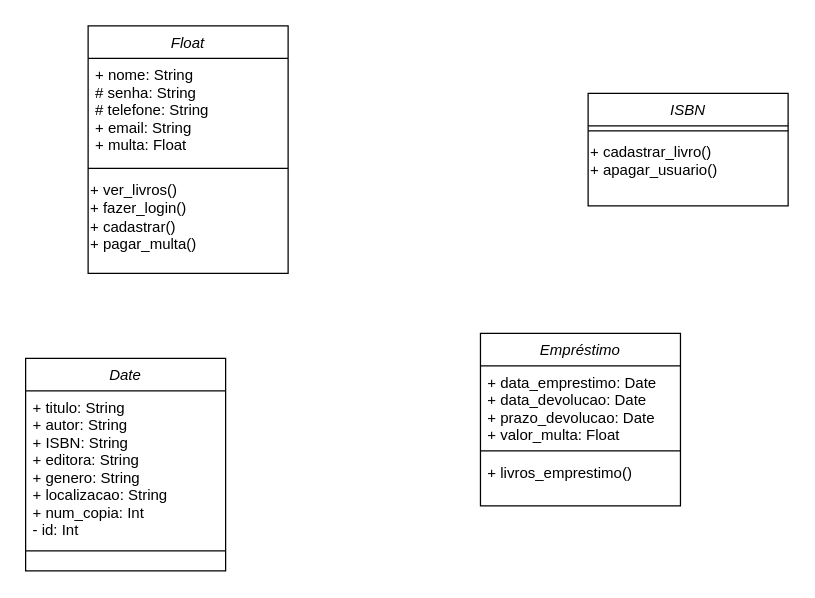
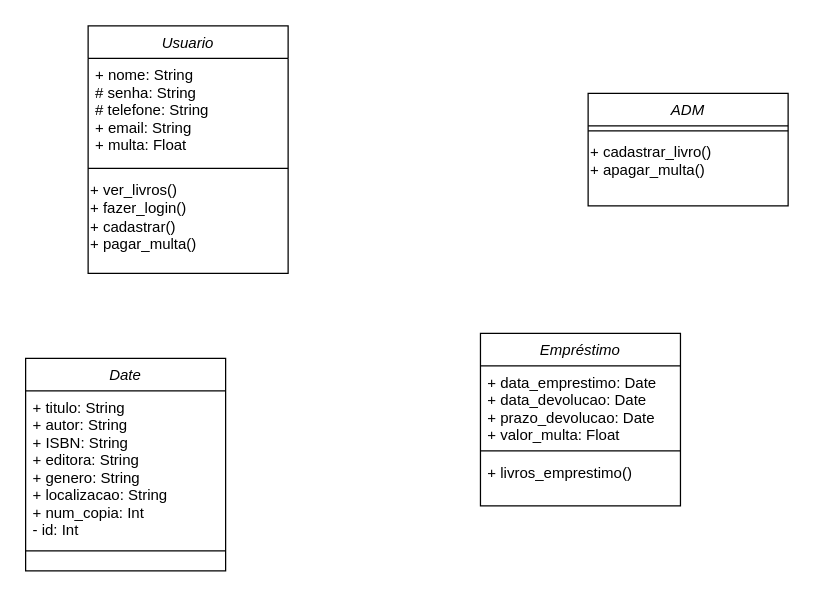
- <mxCell id="2" value="Float" style="swimlane;fontStyle=2;align=center;verticalAlign=top;childLayout=stackLayout;horizontal=1;startSize=26;horizontalStack=0;resizeParent=1;resizeLast=0;collapsible=1;marginBottom=0;rounded=0;shadow=0;strokeWidth=1;" parent="1" vertex="1"><mxGeometry x="70" y="20" width="160" height="198" as="geometry"><mxRectangle x="230" y="140" width="160" height="26" as="alternateBounds" /></mxGeometry></mxCell>
+ <mxCell id="2" value="Usuario" style="swimlane;fontStyle=2;align=center;verticalAlign=top;childLayout=stackLayout;horizontal=1;startSize=26;horizontalStack=0;resizeParent=1;resizeLast=0;collapsible=1;marginBottom=0;rounded=0;shadow=0;strokeWidth=1;" parent="1" vertex="1"><mxGeometry x="70" y="20" width="160" height="198" as="geometry"><mxRectangle x="230" y="140" width="160" height="26" as="alternateBounds" /></mxGeometry></mxCell>
- <mxCell id="6" value="ISBN" style="swimlane;fontStyle=2;align=center;verticalAlign=top;childLayout=stackLayout;horizontal=1;startSize=26;horizontalStack=0;resizeParent=1;resizeLast=0;collapsible=1;marginBottom=0;rounded=0;shadow=0;strokeWidth=1;" parent="1" vertex="1"><mxGeometry x="470" y="74" width="160" height="90" as="geometry"><mxRectangle x="230" y="140" width="160" height="26" as="alternateBounds" /></mxGeometry></mxCell>
+ <mxCell id="6" value="ADM" style="swimlane;fontStyle=2;align=center;verticalAlign=top;childLayout=stackLayout;horizontal=1;startSize=26;horizontalStack=0;resizeParent=1;resizeLast=0;collapsible=1;marginBottom=0;rounded=0;shadow=0;strokeWidth=1;" parent="1" vertex="1"><mxGeometry x="470" y="74" width="160" height="90" as="geometry"><mxRectangle x="230" y="140" width="160" height="26" as="alternateBounds" /></mxGeometry></mxCell>
- <mxCell id="8" value="&lt;div&gt;+ cadastrar_livro()&lt;/div&gt;&lt;div&gt;+ apagar_usuario()&lt;/div&gt;" style="text;html=1;align=left;verticalAlign=middle;resizable=0;points=[];autosize=1;strokeColor=none;fillColor=none;" parent="6" vertex="1"><mxGeometry y="34" width="160" height="40" as="geometry" /></mxCell>
+ <mxCell id="8" value="&lt;div&gt;+ cadastrar_livro()&lt;/div&gt;&lt;div&gt;+ apagar_multa()&lt;/div&gt;" style="text;html=1;align=left;verticalAlign=middle;resizable=0;points=[];autosize=1;strokeColor=none;fillColor=none;" parent="6" vertex="1"><mxGeometry y="34" width="160" height="40" as="geometry" /></mxCell>
